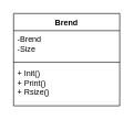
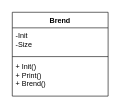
- <mxCell id="3" value="-Brend&#10;-Size&#10;" style="text;strokeColor=none;fillColor=none;align=left;verticalAlign=top;spacingLeft=4;spacingRight=4;overflow=hidden;rotatable=0;points=[[0,0.5],[1,0.5]];portConstraint=eastwest;" vertex="1" parent="2"><mxGeometry y="26" width="160" height="44" as="geometry" /></mxCell>
+ <mxCell id="3" value="-Init&#10;-Size&#10;" style="text;strokeColor=none;fillColor=none;align=left;verticalAlign=top;spacingLeft=4;spacingRight=4;overflow=hidden;rotatable=0;points=[[0,0.5],[1,0.5]];portConstraint=eastwest;" vertex="1" parent="2"><mxGeometry y="26" width="160" height="44" as="geometry" /></mxCell>
- <mxCell id="5" value="+ Init()&#10;+ Print()&#10;+ Rsize()" style="text;strokeColor=none;fillColor=none;align=left;verticalAlign=top;spacingLeft=4;spacingRight=4;overflow=hidden;rotatable=0;points=[[0,0.5],[1,0.5]];portConstraint=eastwest;" vertex="1" parent="2"><mxGeometry y="78" width="160" height="62" as="geometry" /></mxCell>
+ <mxCell id="5" value="+ Init()&#10;+ Print()&#10;+ Brend()" style="text;strokeColor=none;fillColor=none;align=left;verticalAlign=top;spacingLeft=4;spacingRight=4;overflow=hidden;rotatable=0;points=[[0,0.5],[1,0.5]];portConstraint=eastwest;" vertex="1" parent="2"><mxGeometry y="78" width="160" height="62" as="geometry" /></mxCell>
